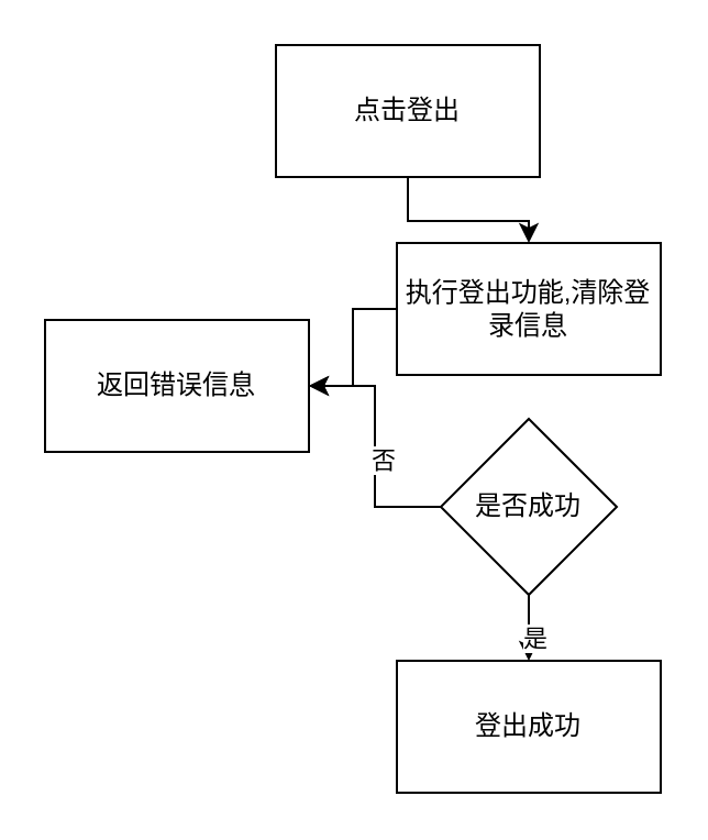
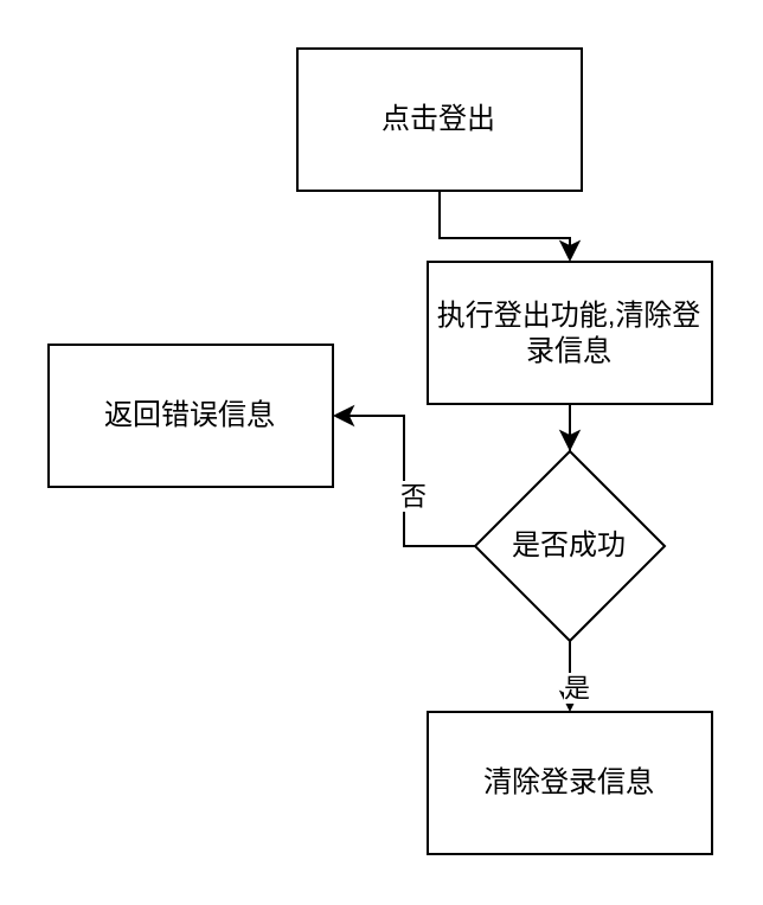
- <mxCell id="4" value="" style="edgeStyle=orthogonalEdgeStyle;rounded=0;orthogonalLoop=1;jettySize=auto;html=1;" parent="1" source="5" target="11" edge="1"><mxGeometry relative="1" as="geometry" /></mxCell>
+ <mxCell id="4" value="" style="edgeStyle=orthogonalEdgeStyle;rounded=0;orthogonalLoop=1;jettySize=auto;html=1;" parent="1" source="5" target="10" edge="1"><mxGeometry relative="1" as="geometry" /></mxCell>
- <mxCell id="12" value="登出成功" style="whiteSpace=wrap;html=1;rounded=0;" parent="1" vertex="1"><mxGeometry x="180" y="300" width="120" height="60" as="geometry" /></mxCell>
+ <mxCell id="12" value="清除登录信息" style="whiteSpace=wrap;html=1;rounded=0;" parent="1" vertex="1"><mxGeometry x="180" y="300" width="120" height="60" as="geometry" /></mxCell>
